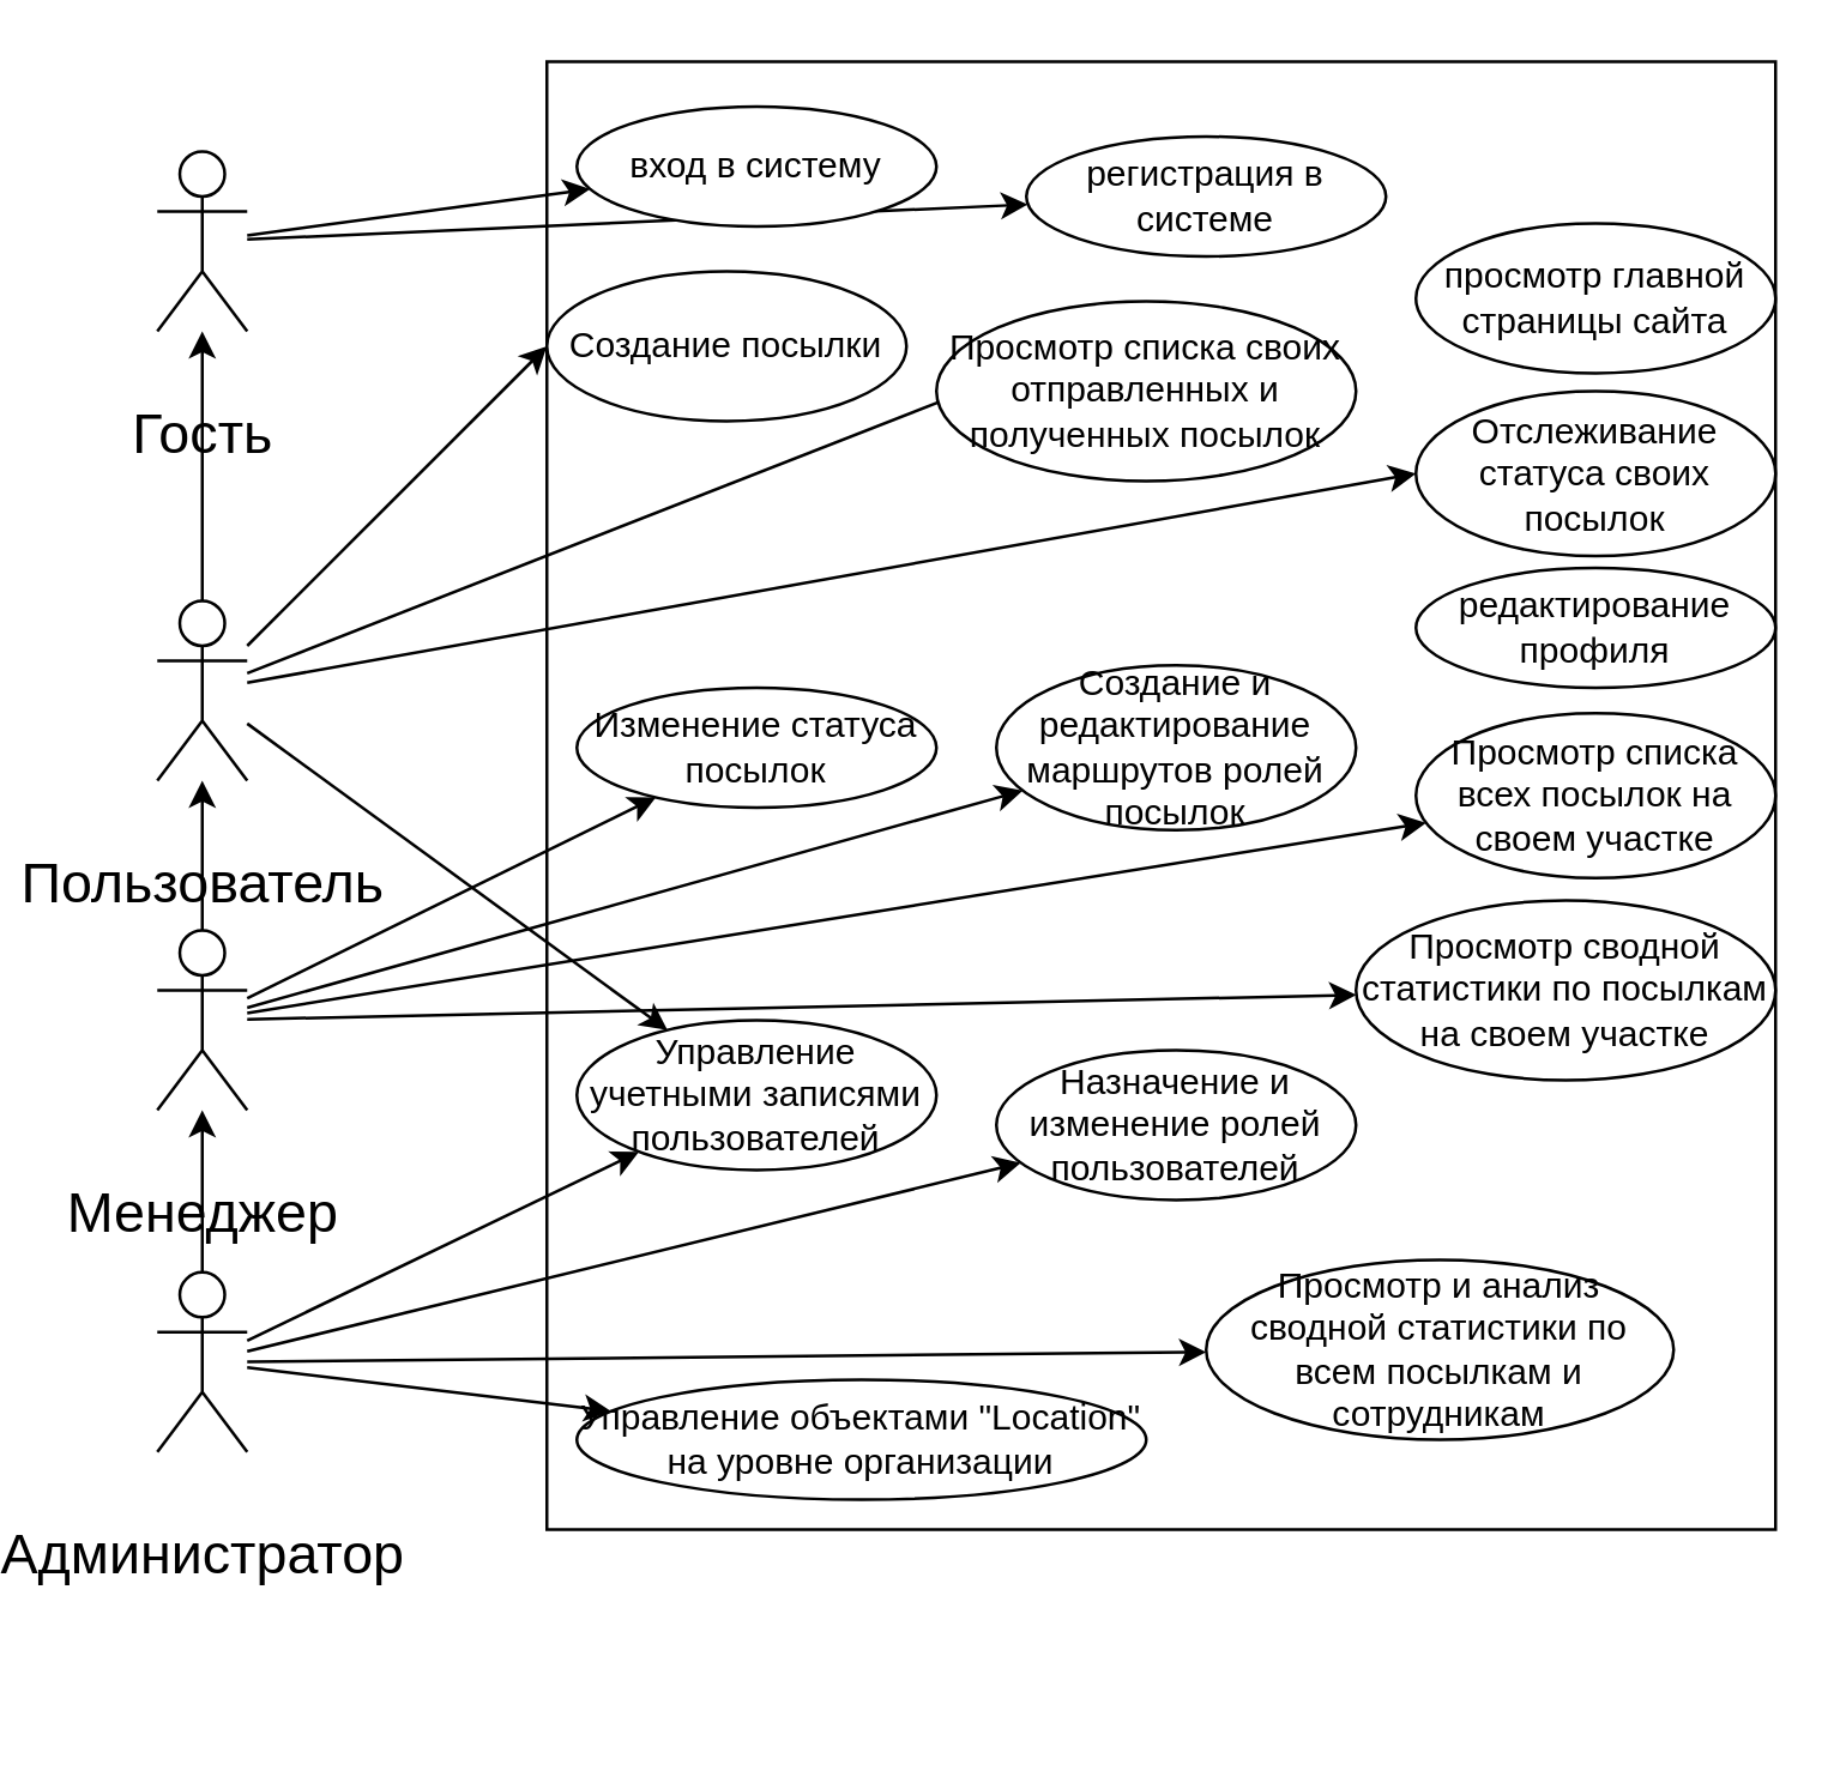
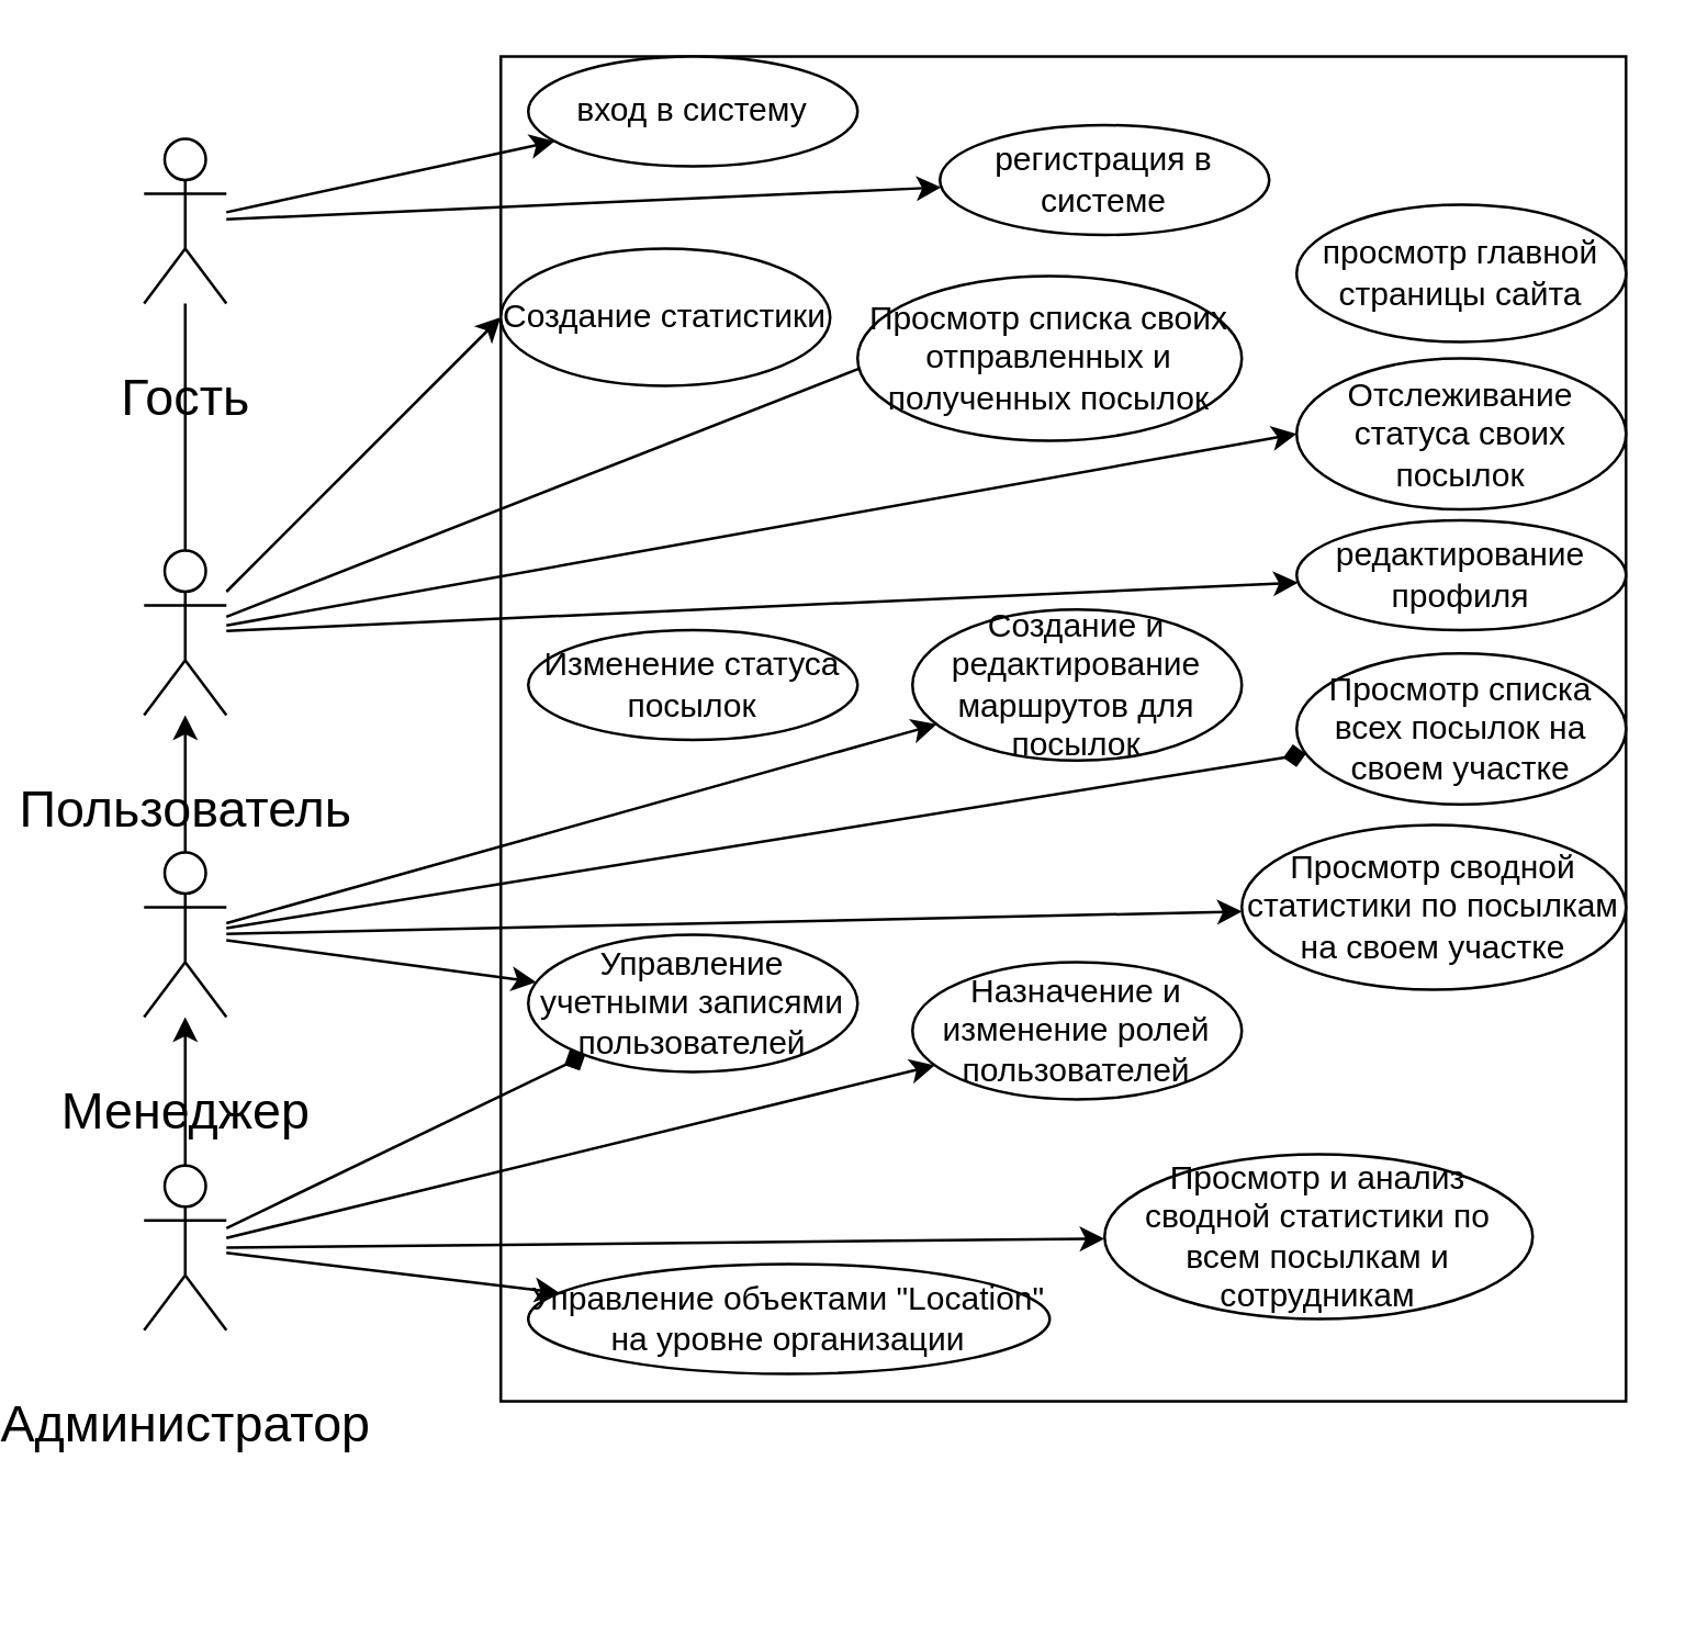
- <mxCell id="26" value="вход в систему" style="ellipse;whiteSpace=wrap;html=1;" parent="1" vertex="1"><mxGeometry x="160" y="35" width="120" height="40" as="geometry" /></mxCell>
+ <mxCell id="26" value="вход в систему" style="ellipse;whiteSpace=wrap;html=1;" parent="1" vertex="1"><mxGeometry x="160" y="20" width="120" height="40" as="geometry" /></mxCell>
- <mxCell id="27" value="Создание посылки" style="ellipse;whiteSpace=wrap;html=1;" parent="1" vertex="1"><mxGeometry x="150" y="90" width="120" height="50" as="geometry" /></mxCell>
+ <mxCell id="27" value="Создание статистики" style="ellipse;whiteSpace=wrap;html=1;" parent="1" vertex="1"><mxGeometry x="150" y="90" width="120" height="50" as="geometry" /></mxCell>
- <mxCell id="6" style="edgeStyle=orthogonalEdgeStyle;rounded=0;orthogonalLoop=1;jettySize=auto;html=1;" parent="1" source="11" target="5" edge="1"><mxGeometry relative="1" as="geometry" /></mxCell>
+ <mxCell id="6" style="edgeStyle=orthogonalEdgeStyle;rounded=0;orthogonalLoop=1;jettySize=auto;html=1;endArrow=none;" parent="1" source="11" target="5" edge="1"><mxGeometry relative="1" as="geometry" /></mxCell>
- <mxCell id="33" value="Создание и редактирование маршрутов ролей посылок" style="ellipse;whiteSpace=wrap;html=1;" parent="1" vertex="1"><mxGeometry x="300" y="221.5" width="120" height="55" as="geometry" /></mxCell>
+ <mxCell id="33" value="Создание и редактирование маршрутов для посылок" style="ellipse;whiteSpace=wrap;html=1;" parent="1" vertex="1"><mxGeometry x="300" y="221.5" width="120" height="55" as="geometry" /></mxCell>
- <mxCell id="9" style="rounded=0;orthogonalLoop=1;jettySize=auto;html=1;" parent="1" source="11" target="37" edge="1"><mxGeometry relative="1" as="geometry" /></mxCell>
+ <mxCell id="9" style="rounded=0;orthogonalLoop=1;jettySize=auto;html=1;" parent="1" source="11" target="32" edge="1"><mxGeometry relative="1" as="geometry" /></mxCell>
- <mxCell id="15" style="rounded=0;orthogonalLoop=1;jettySize=auto;html=1;" edge="1" parent="1" source="17" target="31"><mxGeometry relative="1" as="geometry" /></mxCell>
+ <mxCell id="15" style="rounded=0;orthogonalLoop=1;jettySize=auto;html=1;endArrow=diamond;" edge="1" parent="1" source="17" target="31"><mxGeometry relative="1" as="geometry" /></mxCell>
- <mxCell id="16" style="rounded=0;orthogonalLoop=1;jettySize=auto;html=1;" edge="1" parent="1" source="17" target="30"><mxGeometry relative="1" as="geometry" /></mxCell>
+ <mxCell id="16" style="rounded=0;orthogonalLoop=1;jettySize=auto;html=1;" edge="1" parent="1" source="17" target="37"><mxGeometry relative="1" as="geometry" /></mxCell>
- <mxCell id="20" style="rounded=0;orthogonalLoop=1;jettySize=auto;html=1;" parent="1" source="23" target="37" edge="1"><mxGeometry relative="1" as="geometry" /></mxCell>
+ <mxCell id="20" style="rounded=0;orthogonalLoop=1;jettySize=auto;html=1;endArrow=diamond;" parent="1" source="23" target="37" edge="1"><mxGeometry relative="1" as="geometry" /></mxCell>
